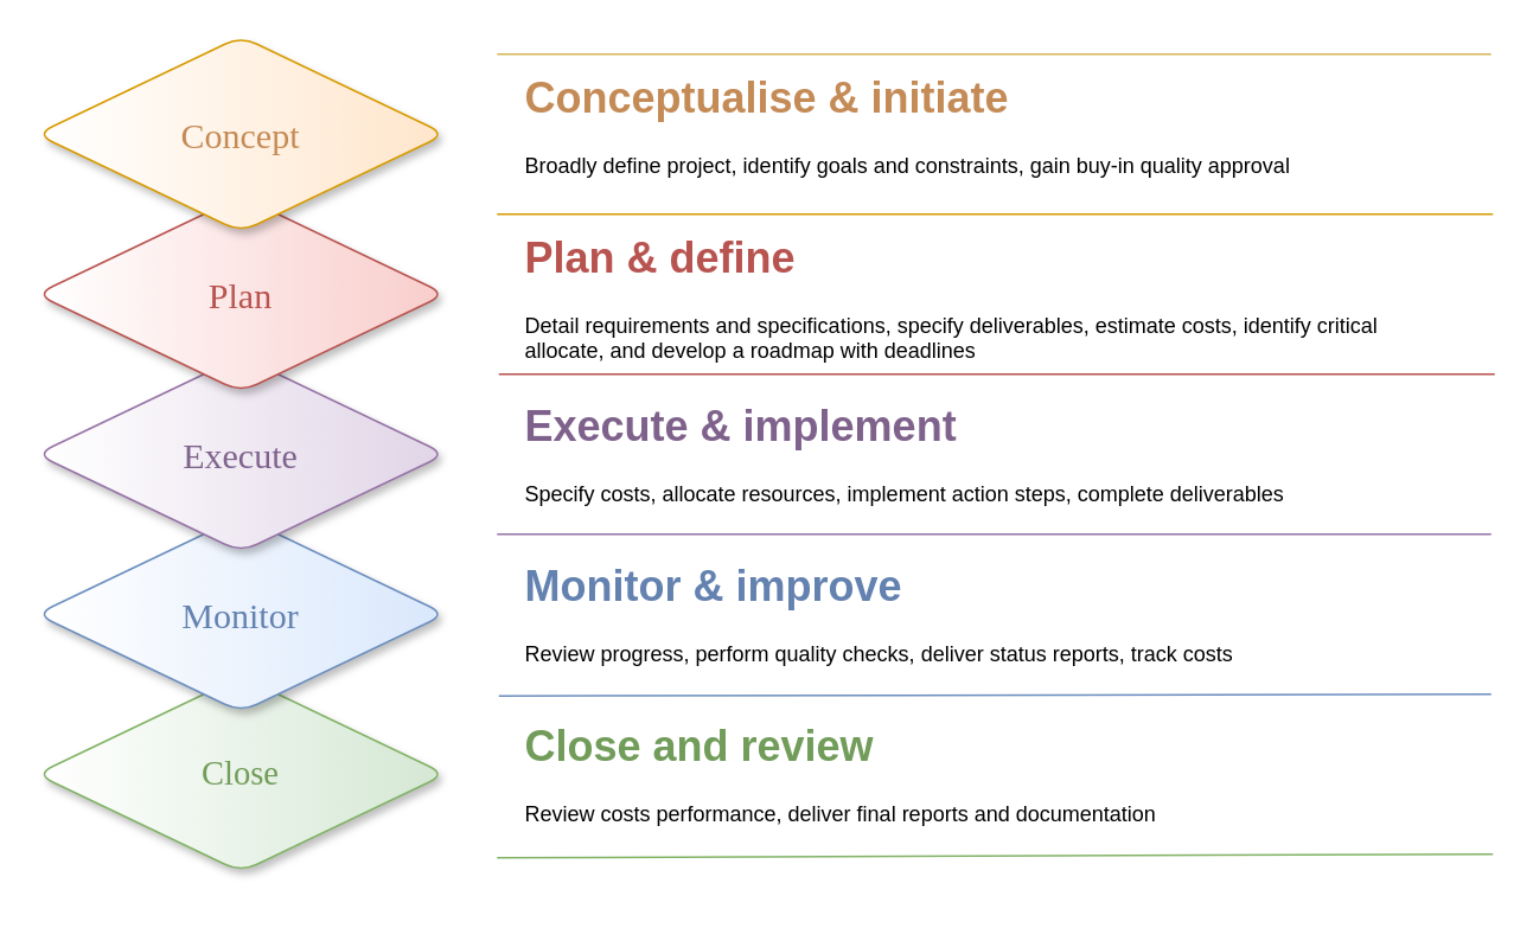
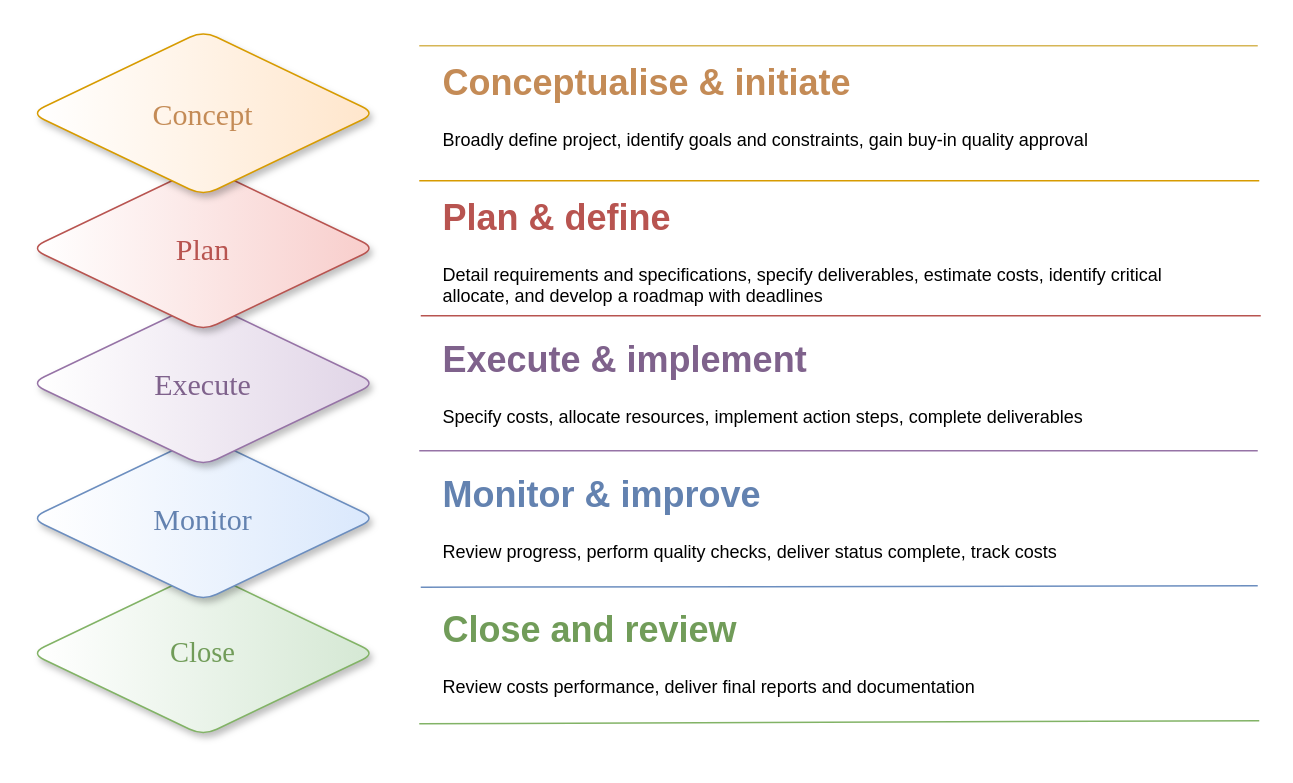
- <mxCell id="5" value="&lt;h1&gt;&lt;font color=&quot;#6382b0&quot;&gt;Monitor &amp;amp; improve&lt;/font&gt;&lt;/h1&gt;&lt;p&gt;Review progress, perform quality checks, deliver status reports, track costs&lt;/p&gt;" style="text;html=1;strokeColor=none;fillColor=none;spacing=5;spacingTop=-20;whiteSpace=wrap;overflow=hidden;rounded=0;" parent="1" vertex="1"><mxGeometry x="290" y="310" width="510" height="100" as="geometry" /></mxCell>
+ <mxCell id="5" value="&lt;h1&gt;&lt;font color=&quot;#6382b0&quot;&gt;Monitor &amp;amp; improve&lt;/font&gt;&lt;/h1&gt;&lt;p&gt;Review progress, perform quality checks, deliver status complete, track costs&lt;/p&gt;" style="text;html=1;strokeColor=none;fillColor=none;spacing=5;spacingTop=-20;whiteSpace=wrap;overflow=hidden;rounded=0;" parent="1" vertex="1"><mxGeometry x="290" y="310" width="510" height="100" as="geometry" /></mxCell>
